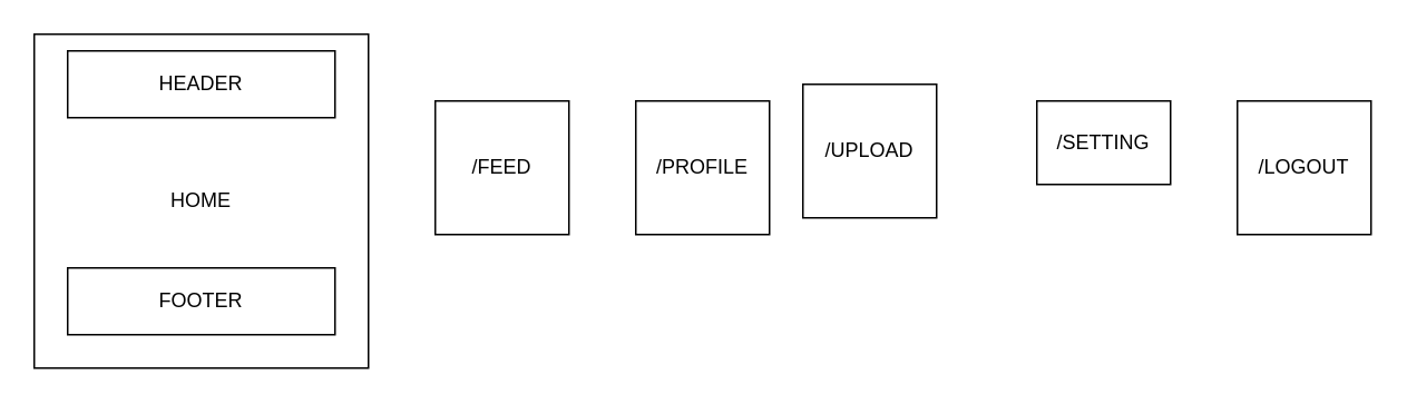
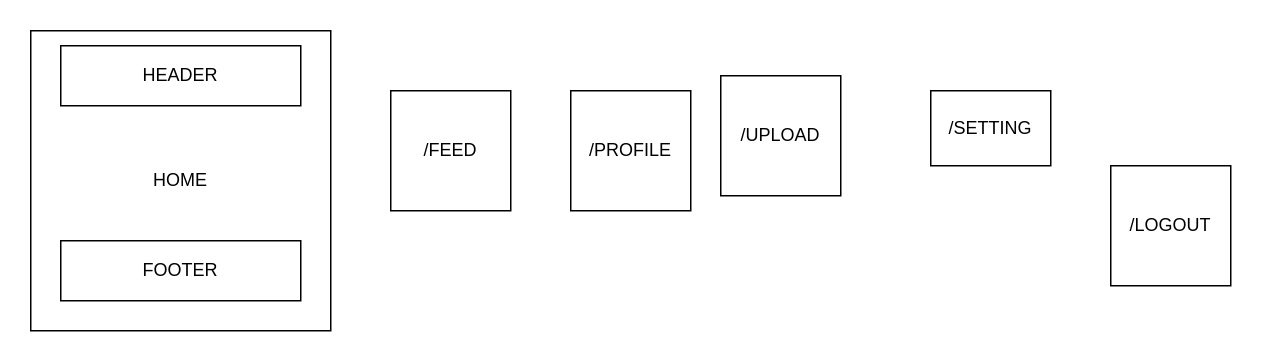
- <mxCell id="6" value="/LOGOUT" style="whiteSpace=wrap;html=1;aspect=fixed;" vertex="1" parent="1"><mxGeometry x="740" y="60" width="80" height="80" as="geometry" /></mxCell>
+ <mxCell id="6" value="/LOGOUT" style="whiteSpace=wrap;html=1;aspect=fixed;" vertex="1" parent="1"><mxGeometry x="740" y="110" width="80" height="80" as="geometry" /></mxCell>
